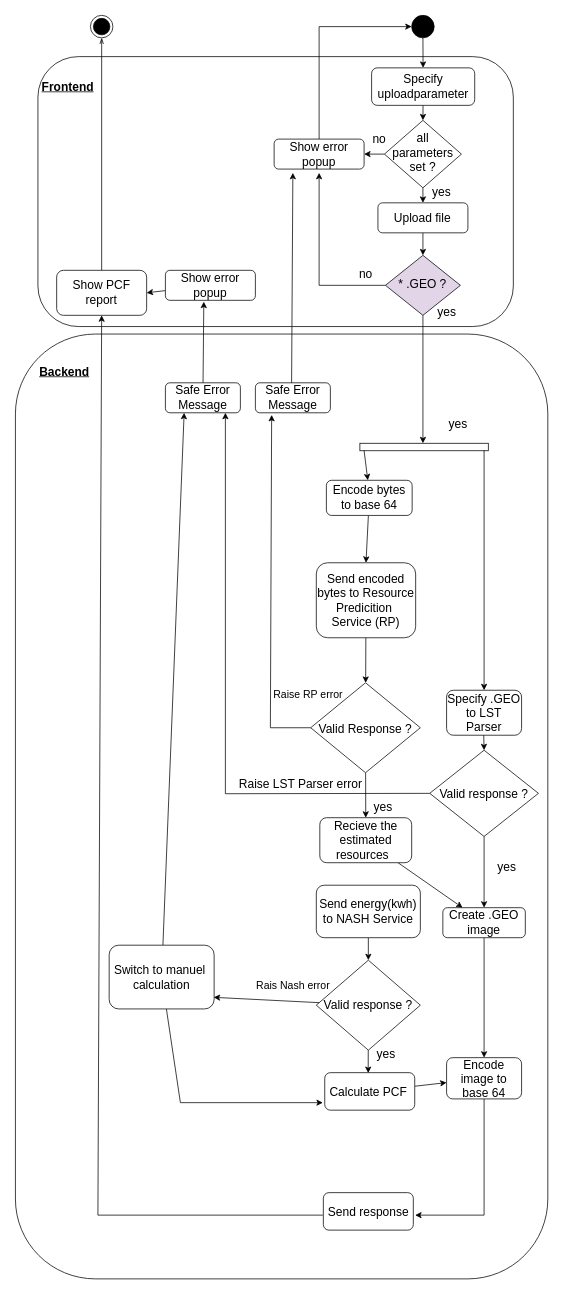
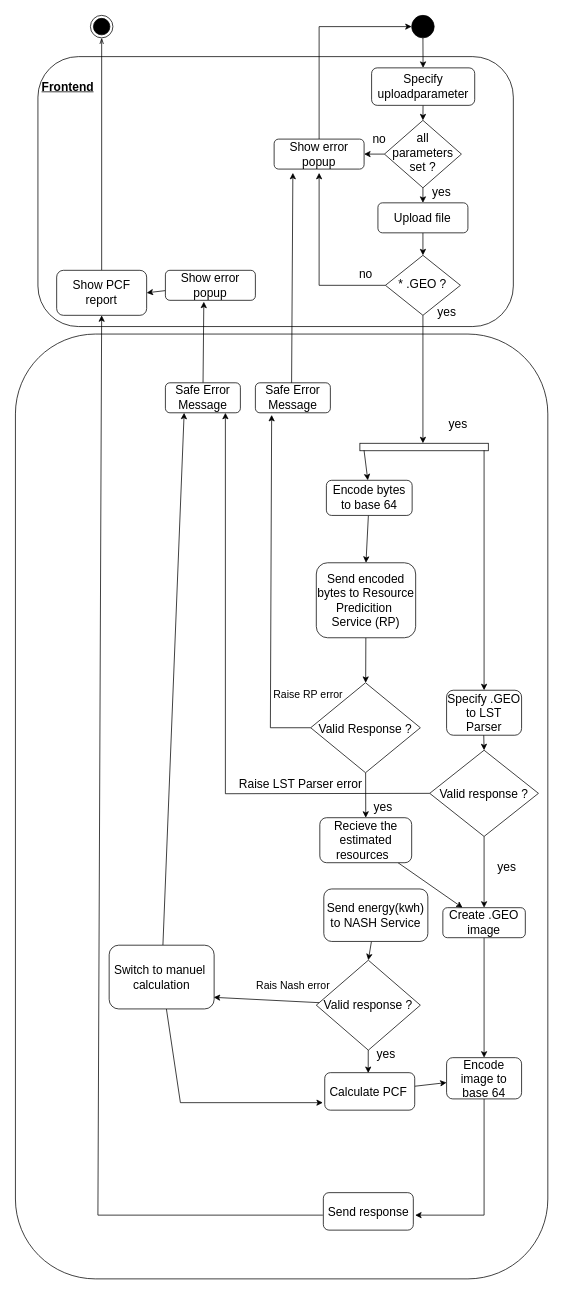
- <mxCell id="8" value="&lt;font&gt;* .GEO ?&lt;/font&gt;" style="rhombus;whiteSpace=wrap;html=1;shadow=0;fontFamily=Helvetica;fontSize=16;align=center;strokeWidth=1;spacing=6;spacingTop=-4;fillColor=#e1d5e7;" parent="1" vertex="1"><mxGeometry x="513.44" y="340" width="100" height="80" as="geometry" /></mxCell>
+ <mxCell id="8" value="&lt;font&gt;* .GEO ?&lt;/font&gt;" style="rhombus;whiteSpace=wrap;html=1;shadow=0;fontFamily=Helvetica;fontSize=16;align=center;strokeWidth=1;spacing=6;spacingTop=-4;" parent="1" vertex="1"><mxGeometry x="513.44" y="340" width="100" height="80" as="geometry" /></mxCell>
- <mxCell id="58" value="&lt;font style=&quot;font-size: 16px;&quot;&gt;&lt;b&gt;&lt;u&gt;Backend&lt;/u&gt;&lt;/b&gt;&lt;/font&gt;" style="text;html=1;align=center;verticalAlign=middle;resizable=0;points=[];autosize=1;strokeColor=none;fillColor=none;" parent="1" vertex="1"><mxGeometry x="40" y="480" width="90" height="30" as="geometry" /></mxCell>
- <mxCell id="21" value="Send energy(kwh) to NASH Service" style="rounded=1;whiteSpace=wrap;html=1;fontSize=16;glass=0;strokeWidth=1;shadow=0;" parent="1" vertex="1"><mxGeometry x="421.25" y="1180" width="138.75" height="70" as="geometry" /></mxCell>
+ <mxCell id="21" value="Send energy(kwh) to NASH Service" style="rounded=1;whiteSpace=wrap;html=1;fontSize=16;glass=0;strokeWidth=1;shadow=0;" parent="1" vertex="1"><mxGeometry x="431.25" y="1185" width="138.75" height="70" as="geometry" /></mxCell>
